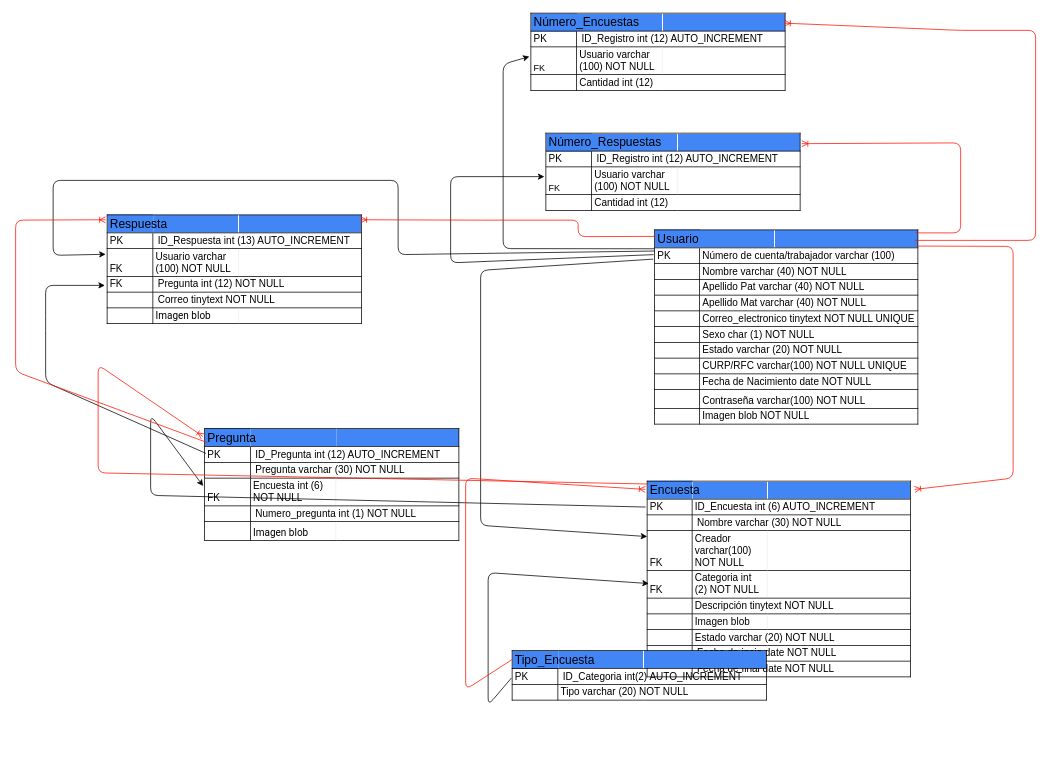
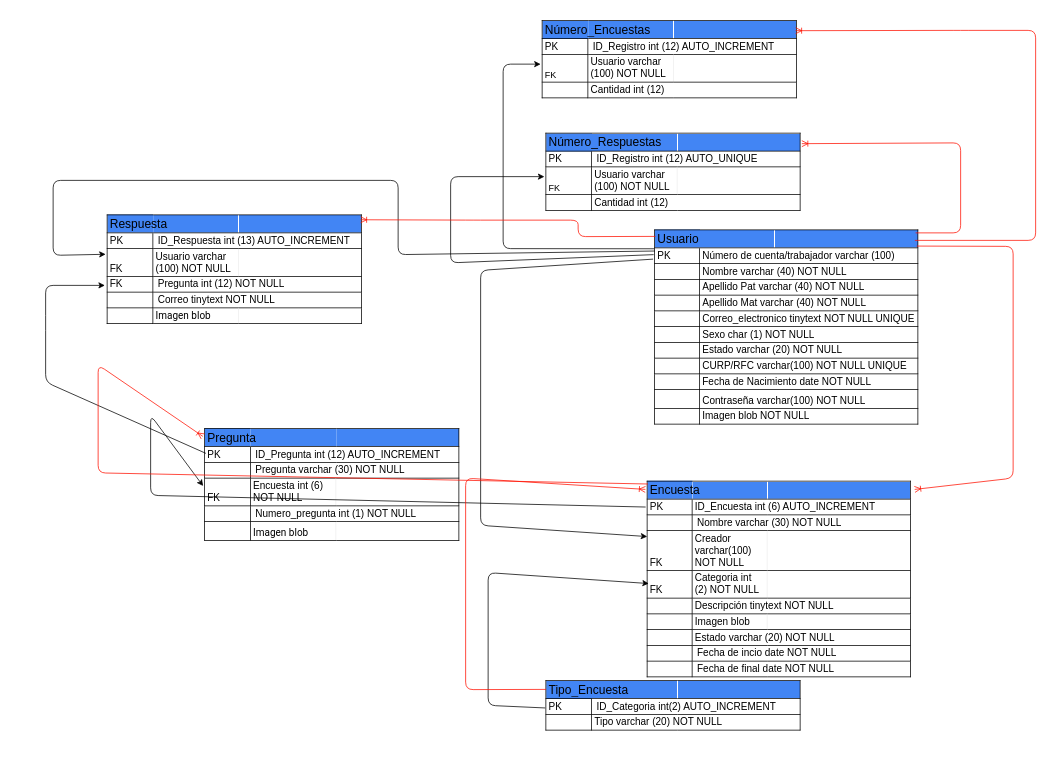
- <mxCell id="6" value="&lt;table cellspacing=&quot;0&quot; cellpadding=&quot;0&quot; dir=&quot;ltr&quot; border=&quot;1&quot; style=&quot;table-layout: fixed ; font-size: 10pt ; font-family: &amp;#34;arial&amp;#34; ; width: 0px ; border-collapse: collapse ; border: none&quot;&gt;&lt;colgroup&gt;&lt;col width=&quot;61&quot;&gt;&lt;col width=&quot;114&quot;&gt;&lt;col width=&quot;164&quot;&gt;&lt;/colgroup&gt;&lt;tbody&gt;&lt;tr style=&quot;height: 21px&quot;&gt;&lt;td style=&quot;border-top: 1px solid #000000 ; border-right: 1px solid transparent ; border-bottom: 1px solid #000000 ; border-left: 1px solid #000000 ; overflow: visible ; padding: 2px 0px 2px 0px ; vertical-align: bottom ; background-color: #4285f4 ; font-size: 12pt&quot;&gt;&lt;div style=&quot;overflow: hidden ; position: relative ; width: 336px ; left: 3px&quot;&gt;&lt;div style=&quot;float: left&quot;&gt;                  Número_Encuestas&lt;/div&gt;&lt;/div&gt;&lt;/td&gt;&lt;td style=&quot;border-top: 1px solid #000000 ; border-right: 1px solid transparent ; border-bottom: 1px solid #000000 ; overflow: hidden ; padding: 2px 3px 2px 3px ; vertical-align: bottom ; background-color: #4285f4&quot;&gt;&lt;/td&gt;&lt;td style=&quot;border-top: 1px solid #000000 ; border-right: 1px solid #000000 ; border-bottom: 1px solid #000000 ; overflow: hidden ; padding: 2px 3px 2px 3px ; vertical-align: bottom ; background-color: #4285f4&quot;&gt;&lt;/td&gt;&lt;/tr&gt;&lt;tr style=&quot;height: 21px&quot;&gt;&lt;td style=&quot;border-right: 1px solid #000000 ; border-bottom: 1px solid #000000 ; border-left: 1px solid #000000 ; overflow: hidden ; padding: 2px 3px 2px 3px ; vertical-align: bottom&quot;&gt;PK&lt;/td&gt;&lt;td style=&quot;border-right: 1px solid transparent ; border-bottom: 1px solid #000000 ; overflow: visible ; padding: 2px 3px 2px 3px ; vertical-align: bottom&quot;&gt;&lt;div style=&quot;overflow: hidden ; position: relative ; width: 274px ; left: 3px&quot;&gt;&lt;div style=&quot;float: left&quot;&gt;ID_Registro int (12) AUTO_INCREMENT&lt;/div&gt;&lt;/div&gt;&lt;/td&gt;&lt;td style=&quot;border-right: 1px solid #000000 ; border-bottom: 1px solid #000000 ; overflow: hidden ; padding: 2px 3px 2px 3px ; vertical-align: bottom&quot;&gt;&lt;/td&gt;&lt;/tr&gt;&lt;tr style=&quot;height: 21px&quot;&gt;&lt;td style=&quot;border-right: 1px solid #000000 ; border-bottom: 1px solid #000000 ; border-left: 1px solid #000000 ; overflow: hidden ; padding: 2px 3px 2px 3px ; vertical-align: bottom ; font-size: 9pt&quot;&gt;FK&lt;/td&gt;&lt;td style=&quot;border-bottom: 1px solid #000000 ; overflow: hidden ; padding: 2px 3px 2px 3px ; vertical-align: bottom&quot;&gt;Usuario varchar (100) NOT NULL&lt;/td&gt;&lt;td style=&quot;border-right: 1px solid #000000 ; border-bottom: 1px solid #000000 ; overflow: hidden ; padding: 2px 3px 2px 3px ; vertical-align: bottom&quot;&gt;&lt;/td&gt;&lt;/tr&gt;&lt;tr style=&quot;height: 21px&quot;&gt;&lt;td style=&quot;border-right: 1px solid #000000 ; border-bottom: 1px solid #000000 ; border-left: 1px solid #000000 ; overflow: hidden ; padding: 2px 3px 2px 3px ; vertical-align: bottom&quot;&gt;&lt;/td&gt;&lt;td style=&quot;border-right: 1px solid transparent ; border-bottom: 1px solid #000000 ; overflow: visible ; padding: 2px 0px 2px 0px ; vertical-align: bottom&quot;&gt;&lt;div style=&quot;overflow: hidden ; position: relative ; width: 274px ; left: 3px&quot;&gt;&lt;div style=&quot;float: left&quot;&gt;Cantidad int (12)&lt;/div&gt;&lt;/div&gt;&lt;/td&gt;&lt;td style=&quot;border-right: 1px solid #000000 ; border-bottom: 1px solid #000000 ; overflow: hidden ; padding: 2px 3px 2px 3px ; vertical-align: bottom&quot;&gt;&lt;/td&gt;&lt;/tr&gt;&lt;/tbody&gt;&lt;/table&gt;" style="text;whiteSpace=wrap;html=1;" parent="1" vertex="1"><mxGeometry x="705" y="10" width="340" height="130" as="geometry" /></mxCell>
+ <mxCell id="6" value="&lt;table cellspacing=&quot;0&quot; cellpadding=&quot;0&quot; dir=&quot;ltr&quot; border=&quot;1&quot; style=&quot;table-layout: fixed ; font-size: 10pt ; font-family: &amp;#34;arial&amp;#34; ; width: 0px ; border-collapse: collapse ; border: none&quot;&gt;&lt;colgroup&gt;&lt;col width=&quot;61&quot;&gt;&lt;col width=&quot;114&quot;&gt;&lt;col width=&quot;164&quot;&gt;&lt;/colgroup&gt;&lt;tbody&gt;&lt;tr style=&quot;height: 21px&quot;&gt;&lt;td style=&quot;border-top: 1px solid #000000 ; border-right: 1px solid transparent ; border-bottom: 1px solid #000000 ; border-left: 1px solid #000000 ; overflow: visible ; padding: 2px 0px 2px 0px ; vertical-align: bottom ; background-color: #4285f4 ; font-size: 12pt&quot;&gt;&lt;div style=&quot;overflow: hidden ; position: relative ; width: 336px ; left: 3px&quot;&gt;&lt;div style=&quot;float: left&quot;&gt;                  Número_Encuestas&lt;/div&gt;&lt;/div&gt;&lt;/td&gt;&lt;td style=&quot;border-top: 1px solid #000000 ; border-right: 1px solid transparent ; border-bottom: 1px solid #000000 ; overflow: hidden ; padding: 2px 3px 2px 3px ; vertical-align: bottom ; background-color: #4285f4&quot;&gt;&lt;/td&gt;&lt;td style=&quot;border-top: 1px solid #000000 ; border-right: 1px solid #000000 ; border-bottom: 1px solid #000000 ; overflow: hidden ; padding: 2px 3px 2px 3px ; vertical-align: bottom ; background-color: #4285f4&quot;&gt;&lt;/td&gt;&lt;/tr&gt;&lt;tr style=&quot;height: 21px&quot;&gt;&lt;td style=&quot;border-right: 1px solid #000000 ; border-bottom: 1px solid #000000 ; border-left: 1px solid #000000 ; overflow: hidden ; padding: 2px 3px 2px 3px ; vertical-align: bottom&quot;&gt;PK&lt;/td&gt;&lt;td style=&quot;border-right: 1px solid transparent ; border-bottom: 1px solid #000000 ; overflow: visible ; padding: 2px 3px 2px 3px ; vertical-align: bottom&quot;&gt;&lt;div style=&quot;overflow: hidden ; position: relative ; width: 274px ; left: 3px&quot;&gt;&lt;div style=&quot;float: left&quot;&gt;ID_Registro int (12) AUTO_INCREMENT&lt;/div&gt;&lt;/div&gt;&lt;/td&gt;&lt;td style=&quot;border-right: 1px solid #000000 ; border-bottom: 1px solid #000000 ; overflow: hidden ; padding: 2px 3px 2px 3px ; vertical-align: bottom&quot;&gt;&lt;/td&gt;&lt;/tr&gt;&lt;tr style=&quot;height: 21px&quot;&gt;&lt;td style=&quot;border-right: 1px solid #000000 ; border-bottom: 1px solid #000000 ; border-left: 1px solid #000000 ; overflow: hidden ; padding: 2px 3px 2px 3px ; vertical-align: bottom ; font-size: 9pt&quot;&gt;FK&lt;/td&gt;&lt;td style=&quot;border-bottom: 1px solid #000000 ; overflow: hidden ; padding: 2px 3px 2px 3px ; vertical-align: bottom&quot;&gt;Usuario varchar (100) NOT NULL&lt;/td&gt;&lt;td style=&quot;border-right: 1px solid #000000 ; border-bottom: 1px solid #000000 ; overflow: hidden ; padding: 2px 3px 2px 3px ; vertical-align: bottom&quot;&gt;&lt;/td&gt;&lt;/tr&gt;&lt;tr style=&quot;height: 21px&quot;&gt;&lt;td style=&quot;border-right: 1px solid #000000 ; border-bottom: 1px solid #000000 ; border-left: 1px solid #000000 ; overflow: hidden ; padding: 2px 3px 2px 3px ; vertical-align: bottom&quot;&gt;&lt;/td&gt;&lt;td style=&quot;border-right: 1px solid transparent ; border-bottom: 1px solid #000000 ; overflow: visible ; padding: 2px 0px 2px 0px ; vertical-align: bottom&quot;&gt;&lt;div style=&quot;overflow: hidden ; position: relative ; width: 274px ; left: 3px&quot;&gt;&lt;div style=&quot;float: left&quot;&gt;Cantidad int (12)&lt;/div&gt;&lt;/div&gt;&lt;/td&gt;&lt;td style=&quot;border-right: 1px solid #000000 ; border-bottom: 1px solid #000000 ; overflow: hidden ; padding: 2px 3px 2px 3px ; vertical-align: bottom&quot;&gt;&lt;/td&gt;&lt;/tr&gt;&lt;/tbody&gt;&lt;/table&gt;" style="text;whiteSpace=wrap;html=1;" parent="1" vertex="1"><mxGeometry x="720" y="20" width="340" height="130" as="geometry" /></mxCell>
- <mxCell id="5" value="&lt;table cellspacing=&quot;0&quot; cellpadding=&quot;0&quot; dir=&quot;ltr&quot; border=&quot;1&quot; style=&quot;table-layout: fixed ; font-size: 10pt ; font-family: &amp;#34;arial&amp;#34; ; width: 0px ; border-collapse: collapse ; border: none&quot;&gt;&lt;colgroup&gt;&lt;col width=&quot;61&quot;&gt;&lt;col width=&quot;114&quot;&gt;&lt;col width=&quot;164&quot;&gt;&lt;/colgroup&gt;&lt;tbody&gt;&lt;tr style=&quot;height: 21px&quot;&gt;&lt;td style=&quot;border-top: 1px solid #000000 ; border-right: 1px solid transparent ; border-bottom: 1px solid #000000 ; border-left: 1px solid #000000 ; overflow: visible ; padding: 2px 0px 2px 0px ; vertical-align: bottom ; background-color: #4285f4 ; font-size: 12pt&quot;&gt;&lt;div style=&quot;overflow: hidden ; position: relative ; width: 336px ; left: 3px&quot;&gt;&lt;div style=&quot;float: left&quot;&gt;                  Número_Respuestas&lt;/div&gt;&lt;/div&gt;&lt;/td&gt;&lt;td style=&quot;border-top: 1px solid #000000 ; border-right: 1px solid transparent ; border-bottom: 1px solid #000000 ; overflow: hidden ; padding: 2px 3px 2px 3px ; vertical-align: bottom ; background-color: #4285f4&quot;&gt;&lt;/td&gt;&lt;td style=&quot;border-top: 1px solid #000000 ; border-right: 1px solid #000000 ; border-bottom: 1px solid #000000 ; overflow: hidden ; padding: 2px 3px 2px 3px ; vertical-align: bottom ; background-color: #4285f4&quot;&gt;&lt;/td&gt;&lt;/tr&gt;&lt;tr style=&quot;height: 21px&quot;&gt;&lt;td style=&quot;border-right: 1px solid #000000 ; border-bottom: 1px solid #000000 ; border-left: 1px solid #000000 ; overflow: hidden ; padding: 2px 3px 2px 3px ; vertical-align: bottom&quot;&gt;PK&lt;/td&gt;&lt;td style=&quot;border-right: 1px solid transparent ; border-bottom: 1px solid #000000 ; overflow: visible ; padding: 2px 3px 2px 3px ; vertical-align: bottom&quot;&gt;&lt;div style=&quot;overflow: hidden ; position: relative ; width: 274px ; left: 3px&quot;&gt;&lt;div style=&quot;float: left&quot;&gt;ID_Registro int (12) AUTO_INCREMENT&lt;/div&gt;&lt;/div&gt;&lt;/td&gt;&lt;td style=&quot;border-right: 1px solid #000000 ; border-bottom: 1px solid #000000 ; overflow: hidden ; padding: 2px 3px 2px 3px ; vertical-align: bottom&quot;&gt;&lt;/td&gt;&lt;/tr&gt;&lt;tr style=&quot;height: 21px&quot;&gt;&lt;td style=&quot;border-right: 1px solid #000000 ; border-bottom: 1px solid #000000 ; border-left: 1px solid #000000 ; overflow: hidden ; padding: 2px 3px 2px 3px ; vertical-align: bottom ; font-size: 9pt&quot;&gt;FK&lt;/td&gt;&lt;td style=&quot;border-bottom: 1px solid #000000 ; overflow: hidden ; padding: 2px 3px 2px 3px ; vertical-align: bottom&quot;&gt;Usuario varchar (100) NOT NULL&lt;/td&gt;&lt;td style=&quot;border-right: 1px solid #000000 ; border-bottom: 1px solid #000000 ; overflow: hidden ; padding: 2px 3px 2px 3px ; vertical-align: bottom&quot;&gt;&lt;/td&gt;&lt;/tr&gt;&lt;tr style=&quot;height: 21px&quot;&gt;&lt;td style=&quot;border-right: 1px solid #000000 ; border-bottom: 1px solid #000000 ; border-left: 1px solid #000000 ; overflow: hidden ; padding: 2px 3px 2px 3px ; vertical-align: bottom&quot;&gt;&lt;/td&gt;&lt;td style=&quot;border-right: 1px solid transparent ; border-bottom: 1px solid #000000 ; overflow: visible ; padding: 2px 0px 2px 0px ; vertical-align: bottom&quot;&gt;&lt;div style=&quot;overflow: hidden ; position: relative ; width: 274px ; left: 3px&quot;&gt;&lt;div style=&quot;float: left&quot;&gt;Cantidad int (12)&amp;nbsp;&lt;/div&gt;&lt;/div&gt;&lt;/td&gt;&lt;td style=&quot;border-right: 1px solid #000000 ; border-bottom: 1px solid #000000 ; overflow: hidden ; padding: 2px 3px 2px 3px ; vertical-align: bottom&quot;&gt;&lt;/td&gt;&lt;/tr&gt;&lt;/tbody&gt;&lt;/table&gt;&lt;br&gt;" style="text;whiteSpace=wrap;html=1;" parent="1" vertex="1"><mxGeometry x="725" y="170" width="345" height="130" as="geometry" /></mxCell>
+ <mxCell id="5" value="&lt;table cellspacing=&quot;0&quot; cellpadding=&quot;0&quot; dir=&quot;ltr&quot; border=&quot;1&quot; style=&quot;table-layout: fixed ; font-size: 10pt ; font-family: &amp;#34;arial&amp;#34; ; width: 0px ; border-collapse: collapse ; border: none&quot;&gt;&lt;colgroup&gt;&lt;col width=&quot;61&quot;&gt;&lt;col width=&quot;114&quot;&gt;&lt;col width=&quot;164&quot;&gt;&lt;/colgroup&gt;&lt;tbody&gt;&lt;tr style=&quot;height: 21px&quot;&gt;&lt;td style=&quot;border-top: 1px solid #000000 ; border-right: 1px solid transparent ; border-bottom: 1px solid #000000 ; border-left: 1px solid #000000 ; overflow: visible ; padding: 2px 0px 2px 0px ; vertical-align: bottom ; background-color: #4285f4 ; font-size: 12pt&quot;&gt;&lt;div style=&quot;overflow: hidden ; position: relative ; width: 336px ; left: 3px&quot;&gt;&lt;div style=&quot;float: left&quot;&gt;                  Número_Respuestas&lt;/div&gt;&lt;/div&gt;&lt;/td&gt;&lt;td style=&quot;border-top: 1px solid #000000 ; border-right: 1px solid transparent ; border-bottom: 1px solid #000000 ; overflow: hidden ; padding: 2px 3px 2px 3px ; vertical-align: bottom ; background-color: #4285f4&quot;&gt;&lt;/td&gt;&lt;td style=&quot;border-top: 1px solid #000000 ; border-right: 1px solid #000000 ; border-bottom: 1px solid #000000 ; overflow: hidden ; padding: 2px 3px 2px 3px ; vertical-align: bottom ; background-color: #4285f4&quot;&gt;&lt;/td&gt;&lt;/tr&gt;&lt;tr style=&quot;height: 21px&quot;&gt;&lt;td style=&quot;border-right: 1px solid #000000 ; border-bottom: 1px solid #000000 ; border-left: 1px solid #000000 ; overflow: hidden ; padding: 2px 3px 2px 3px ; vertical-align: bottom&quot;&gt;PK&lt;/td&gt;&lt;td style=&quot;border-right: 1px solid transparent ; border-bottom: 1px solid #000000 ; overflow: visible ; padding: 2px 3px 2px 3px ; vertical-align: bottom&quot;&gt;&lt;div style=&quot;overflow: hidden ; position: relative ; width: 274px ; left: 3px&quot;&gt;&lt;div style=&quot;float: left&quot;&gt;ID_Registro int (12) AUTO_UNIQUE&lt;/div&gt;&lt;/div&gt;&lt;/td&gt;&lt;td style=&quot;border-right: 1px solid #000000 ; border-bottom: 1px solid #000000 ; overflow: hidden ; padding: 2px 3px 2px 3px ; vertical-align: bottom&quot;&gt;&lt;/td&gt;&lt;/tr&gt;&lt;tr style=&quot;height: 21px&quot;&gt;&lt;td style=&quot;border-right: 1px solid #000000 ; border-bottom: 1px solid #000000 ; border-left: 1px solid #000000 ; overflow: hidden ; padding: 2px 3px 2px 3px ; vertical-align: bottom ; font-size: 9pt&quot;&gt;FK&lt;/td&gt;&lt;td style=&quot;border-bottom: 1px solid #000000 ; overflow: hidden ; padding: 2px 3px 2px 3px ; vertical-align: bottom&quot;&gt;Usuario varchar (100) NOT NULL&lt;/td&gt;&lt;td style=&quot;border-right: 1px solid #000000 ; border-bottom: 1px solid #000000 ; overflow: hidden ; padding: 2px 3px 2px 3px ; vertical-align: bottom&quot;&gt;&lt;/td&gt;&lt;/tr&gt;&lt;tr style=&quot;height: 21px&quot;&gt;&lt;td style=&quot;border-right: 1px solid #000000 ; border-bottom: 1px solid #000000 ; border-left: 1px solid #000000 ; overflow: hidden ; padding: 2px 3px 2px 3px ; vertical-align: bottom&quot;&gt;&lt;/td&gt;&lt;td style=&quot;border-right: 1px solid transparent ; border-bottom: 1px solid #000000 ; overflow: visible ; padding: 2px 0px 2px 0px ; vertical-align: bottom&quot;&gt;&lt;div style=&quot;overflow: hidden ; position: relative ; width: 274px ; left: 3px&quot;&gt;&lt;div style=&quot;float: left&quot;&gt;Cantidad int (12)&amp;nbsp;&lt;/div&gt;&lt;/div&gt;&lt;/td&gt;&lt;td style=&quot;border-right: 1px solid #000000 ; border-bottom: 1px solid #000000 ; overflow: hidden ; padding: 2px 3px 2px 3px ; vertical-align: bottom&quot;&gt;&lt;/td&gt;&lt;/tr&gt;&lt;/tbody&gt;&lt;/table&gt;&lt;br&gt;" style="text;whiteSpace=wrap;html=1;" parent="1" vertex="1"><mxGeometry x="725" y="170" width="345" height="130" as="geometry" /></mxCell>
- <mxCell id="16" value="" style="fontSize=12;html=1;endArrow=ERoneToMany;strokeColor=#FF1100;exitX=0.016;exitY=0.364;exitDx=0;exitDy=0;exitPerimeter=0;entryX=0;entryY=0.25;entryDx=0;entryDy=0;" parent="1" source="7" target="8" edge="1"><mxGeometry width="100" height="100" relative="1" as="geometry"><mxPoint x="-20" y="670" as="sourcePoint" /><mxPoint x="80" y="570" as="targetPoint" /><Array as="points"><mxPoint x="20" y="495" /><mxPoint x="20" y="293" /></Array></mxGeometry></mxCell>
- <mxCell id="4" value="&lt;table cellspacing=&quot;0&quot; cellpadding=&quot;0&quot; dir=&quot;ltr&quot; border=&quot;1&quot; style=&quot;table-layout: fixed ; font-size: 10pt ; font-family: &amp;#34;arial&amp;#34; ; width: 0px ; border-collapse: collapse ; border: none&quot;&gt;&lt;colgroup&gt;&lt;col width=&quot;61&quot;&gt;&lt;col width=&quot;114&quot;&gt;&lt;col width=&quot;164&quot;&gt;&lt;/colgroup&gt;&lt;tbody&gt;&lt;tr style=&quot;height: 21px&quot;&gt;&lt;td style=&quot;border-top: 1px solid #000000 ; border-right: 1px solid transparent ; border-bottom: 1px solid #000000 ; border-left: 1px solid #000000 ; overflow: visible ; padding: 2px 0px 2px 0px ; vertical-align: bottom ; background-color: #4285f4 ; font-size: 12pt&quot;&gt;&lt;div style=&quot;overflow: hidden ; position: relative ; width: 336px ; left: 3px&quot;&gt;&lt;div style=&quot;float: left&quot;&gt;                            Tipo_Encuesta&lt;/div&gt;&lt;/div&gt;&lt;/td&gt;&lt;td style=&quot;border-top: 1px solid #000000 ; border-right: 1px solid transparent ; border-bottom: 1px solid #000000 ; overflow: hidden ; padding: 2px 0px 2px 0px ; vertical-align: bottom ; background-color: #4285f4 ; font-size: 12pt&quot;&gt;&lt;/td&gt;&lt;td style=&quot;border-top: 1px solid #000000 ; border-right: 1px solid #000000 ; border-bottom: 1px solid #000000 ; overflow: hidden ; padding: 2px 3px 2px 3px ; vertical-align: bottom ; background-color: #4285f4&quot;&gt;&lt;/td&gt;&lt;/tr&gt;&lt;tr style=&quot;height: 21px&quot;&gt;&lt;td style=&quot;border-right: 1px solid #000000 ; border-bottom: 1px solid #000000 ; border-left: 1px solid #000000 ; overflow: hidden ; padding: 2px 3px 2px 3px ; vertical-align: bottom&quot;&gt;PK&lt;/td&gt;&lt;td style=&quot;border-right: 1px solid transparent ; border-bottom: 1px solid #000000 ; overflow: visible ; padding: 2px 3px 2px 3px ; vertical-align: bottom&quot;&gt;&lt;div style=&quot;overflow: hidden ; position: relative ; width: 274px ; left: 3px&quot;&gt;&lt;div style=&quot;float: left&quot;&gt;ID_Categoria int(2) AUTO_INCREMENT&lt;/div&gt;&lt;/div&gt;&lt;/td&gt;&lt;td style=&quot;border-right: 1px solid #000000 ; border-bottom: 1px solid #000000 ; overflow: hidden ; padding: 2px 3px 2px 3px ; vertical-align: bottom&quot;&gt;&lt;/td&gt;&lt;/tr&gt;&lt;tr style=&quot;height: 21px&quot;&gt;&lt;td style=&quot;border-right: 1px solid #000000 ; border-bottom: 1px solid #000000 ; border-left: 1px solid #000000 ; overflow: hidden ; padding: 2px 3px 2px 3px ; vertical-align: bottom&quot;&gt;&lt;/td&gt;&lt;td style=&quot;border-right: 1px solid transparent ; border-bottom: 1px solid #000000 ; overflow: visible ; padding: 2px 0px 2px 0px ; vertical-align: bottom&quot;&gt;&lt;div style=&quot;overflow: hidden ; position: relative ; width: 274px ; left: 3px&quot;&gt;&lt;div style=&quot;float: left&quot;&gt;Tipo varchar (20) NOT NULL&lt;/div&gt;&lt;/div&gt;&lt;/td&gt;&lt;td style=&quot;border-right: 1px solid #000000 ; border-bottom: 1px solid #000000 ; overflow: hidden ; padding: 2px 3px 2px 3px ; vertical-align: bottom&quot;&gt;&lt;/td&gt;&lt;/tr&gt;&lt;/tbody&gt;&lt;/table&gt;&lt;br&gt;" style="text;whiteSpace=wrap;html=1;" parent="1" vertex="1"><mxGeometry x="680" y="860" width="370" height="110" as="geometry" /></mxCell>
+ <mxCell id="4" value="&lt;table cellspacing=&quot;0&quot; cellpadding=&quot;0&quot; dir=&quot;ltr&quot; border=&quot;1&quot; style=&quot;table-layout: fixed ; font-size: 10pt ; font-family: &amp;#34;arial&amp;#34; ; width: 0px ; border-collapse: collapse ; border: none&quot;&gt;&lt;colgroup&gt;&lt;col width=&quot;61&quot;&gt;&lt;col width=&quot;114&quot;&gt;&lt;col width=&quot;164&quot;&gt;&lt;/colgroup&gt;&lt;tbody&gt;&lt;tr style=&quot;height: 21px&quot;&gt;&lt;td style=&quot;border-top: 1px solid #000000 ; border-right: 1px solid transparent ; border-bottom: 1px solid #000000 ; border-left: 1px solid #000000 ; overflow: visible ; padding: 2px 0px 2px 0px ; vertical-align: bottom ; background-color: #4285f4 ; font-size: 12pt&quot;&gt;&lt;div style=&quot;overflow: hidden ; position: relative ; width: 336px ; left: 3px&quot;&gt;&lt;div style=&quot;float: left&quot;&gt;                            Tipo_Encuesta&lt;/div&gt;&lt;/div&gt;&lt;/td&gt;&lt;td style=&quot;border-top: 1px solid #000000 ; border-right: 1px solid transparent ; border-bottom: 1px solid #000000 ; overflow: hidden ; padding: 2px 0px 2px 0px ; vertical-align: bottom ; background-color: #4285f4 ; font-size: 12pt&quot;&gt;&lt;/td&gt;&lt;td style=&quot;border-top: 1px solid #000000 ; border-right: 1px solid #000000 ; border-bottom: 1px solid #000000 ; overflow: hidden ; padding: 2px 3px 2px 3px ; vertical-align: bottom ; background-color: #4285f4&quot;&gt;&lt;/td&gt;&lt;/tr&gt;&lt;tr style=&quot;height: 21px&quot;&gt;&lt;td style=&quot;border-right: 1px solid #000000 ; border-bottom: 1px solid #000000 ; border-left: 1px solid #000000 ; overflow: hidden ; padding: 2px 3px 2px 3px ; vertical-align: bottom&quot;&gt;PK&lt;/td&gt;&lt;td style=&quot;border-right: 1px solid transparent ; border-bottom: 1px solid #000000 ; overflow: visible ; padding: 2px 3px 2px 3px ; vertical-align: bottom&quot;&gt;&lt;div style=&quot;overflow: hidden ; position: relative ; width: 274px ; left: 3px&quot;&gt;&lt;div style=&quot;float: left&quot;&gt;ID_Categoria int(2) AUTO_INCREMENT&lt;/div&gt;&lt;/div&gt;&lt;/td&gt;&lt;td style=&quot;border-right: 1px solid #000000 ; border-bottom: 1px solid #000000 ; overflow: hidden ; padding: 2px 3px 2px 3px ; vertical-align: bottom&quot;&gt;&lt;/td&gt;&lt;/tr&gt;&lt;tr style=&quot;height: 21px&quot;&gt;&lt;td style=&quot;border-right: 1px solid #000000 ; border-bottom: 1px solid #000000 ; border-left: 1px solid #000000 ; overflow: hidden ; padding: 2px 3px 2px 3px ; vertical-align: bottom&quot;&gt;&lt;/td&gt;&lt;td style=&quot;border-right: 1px solid transparent ; border-bottom: 1px solid #000000 ; overflow: visible ; padding: 2px 0px 2px 0px ; vertical-align: bottom&quot;&gt;&lt;div style=&quot;overflow: hidden ; position: relative ; width: 274px ; left: 3px&quot;&gt;&lt;div style=&quot;float: left&quot;&gt;Tipo varchar (20) NOT NULL&lt;/div&gt;&lt;/div&gt;&lt;/td&gt;&lt;td style=&quot;border-right: 1px solid #000000 ; border-bottom: 1px solid #000000 ; overflow: hidden ; padding: 2px 3px 2px 3px ; vertical-align: bottom&quot;&gt;&lt;/td&gt;&lt;/tr&gt;&lt;/tbody&gt;&lt;/table&gt;&lt;br&gt;" style="text;whiteSpace=wrap;html=1;" parent="1" vertex="1"><mxGeometry x="725" y="900" width="370" height="110" as="geometry" /></mxCell>
